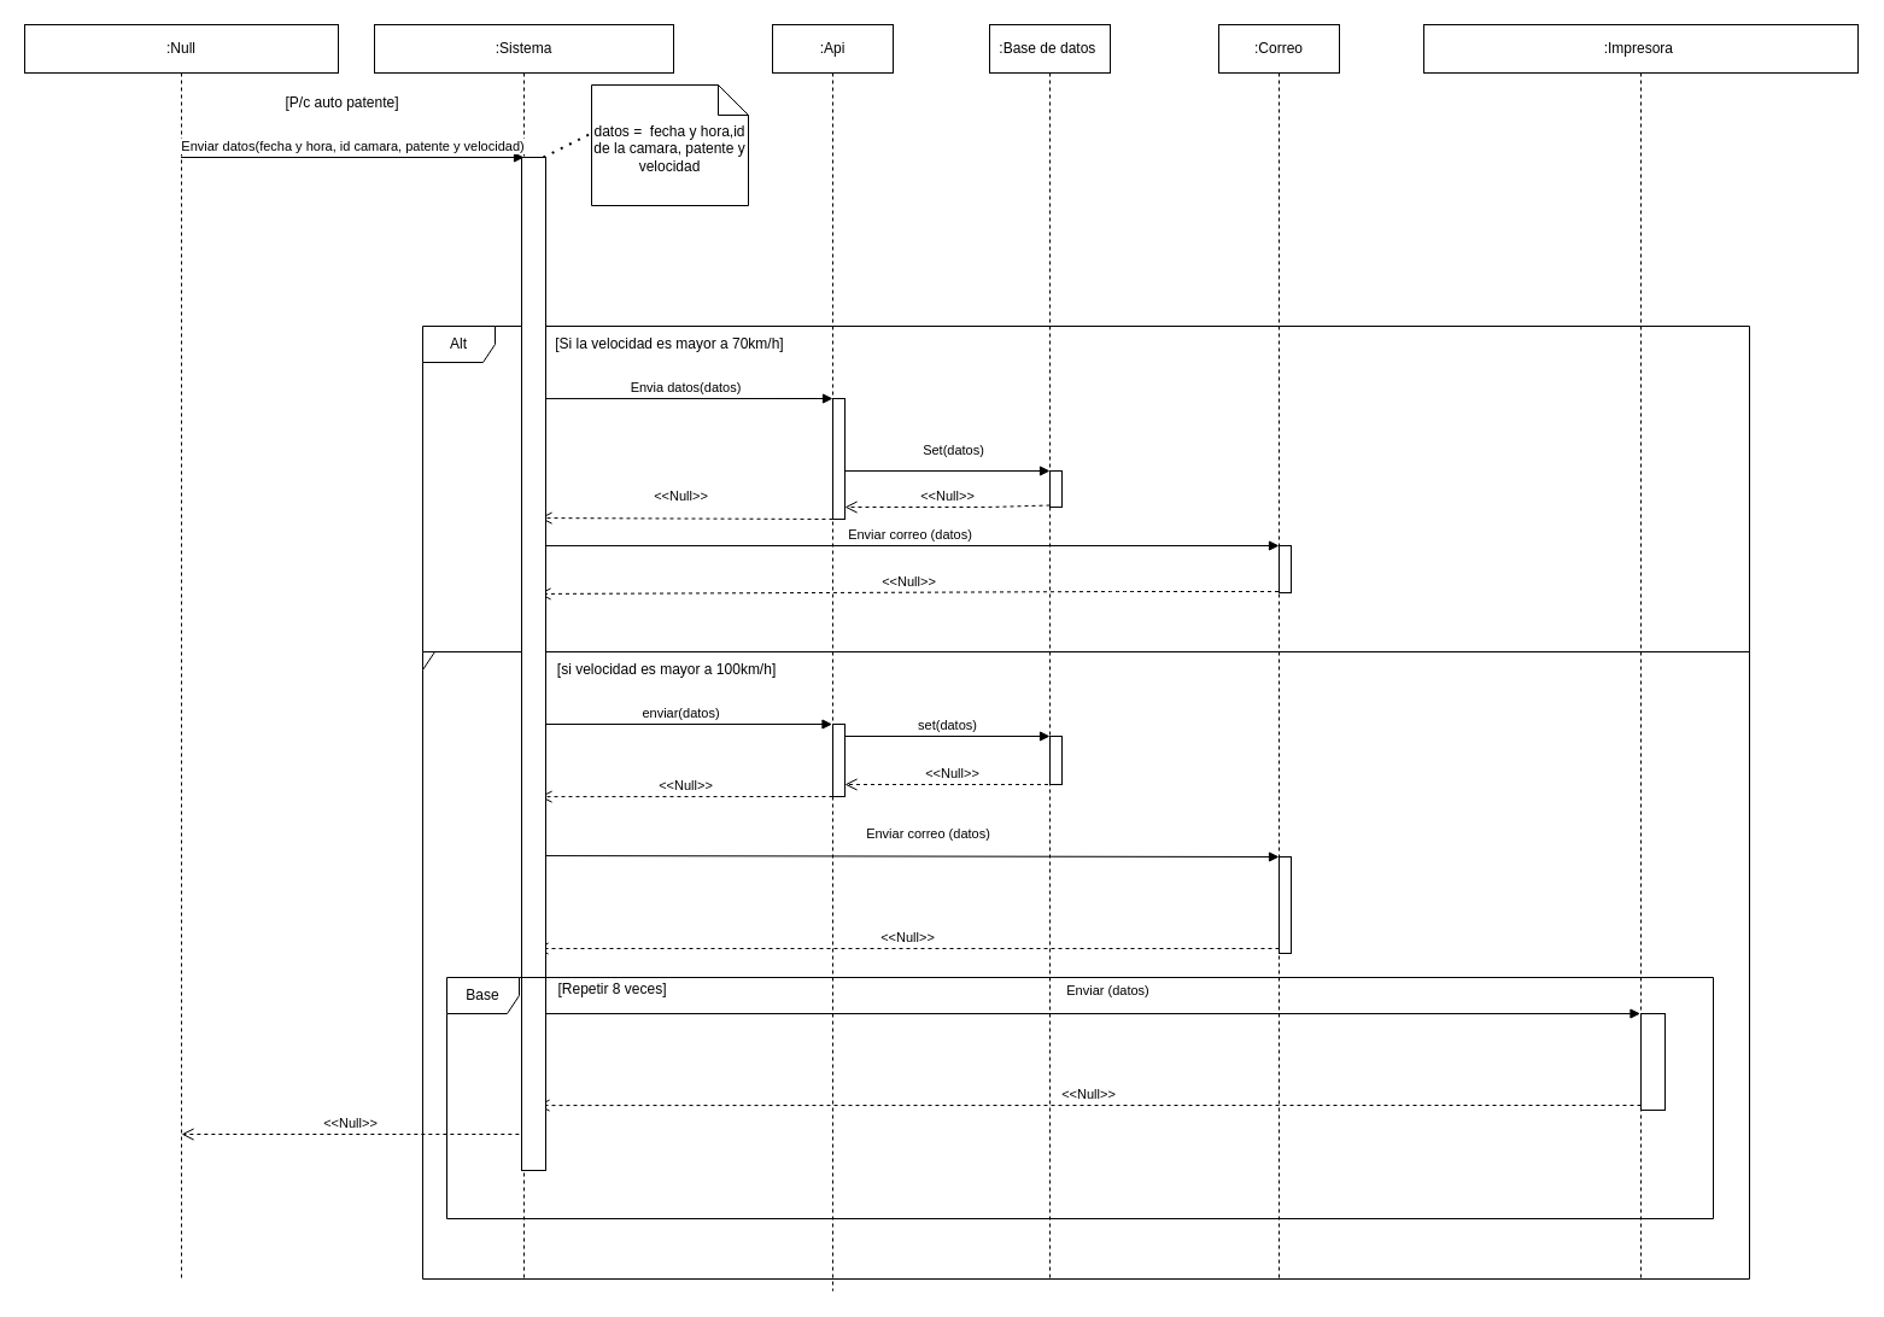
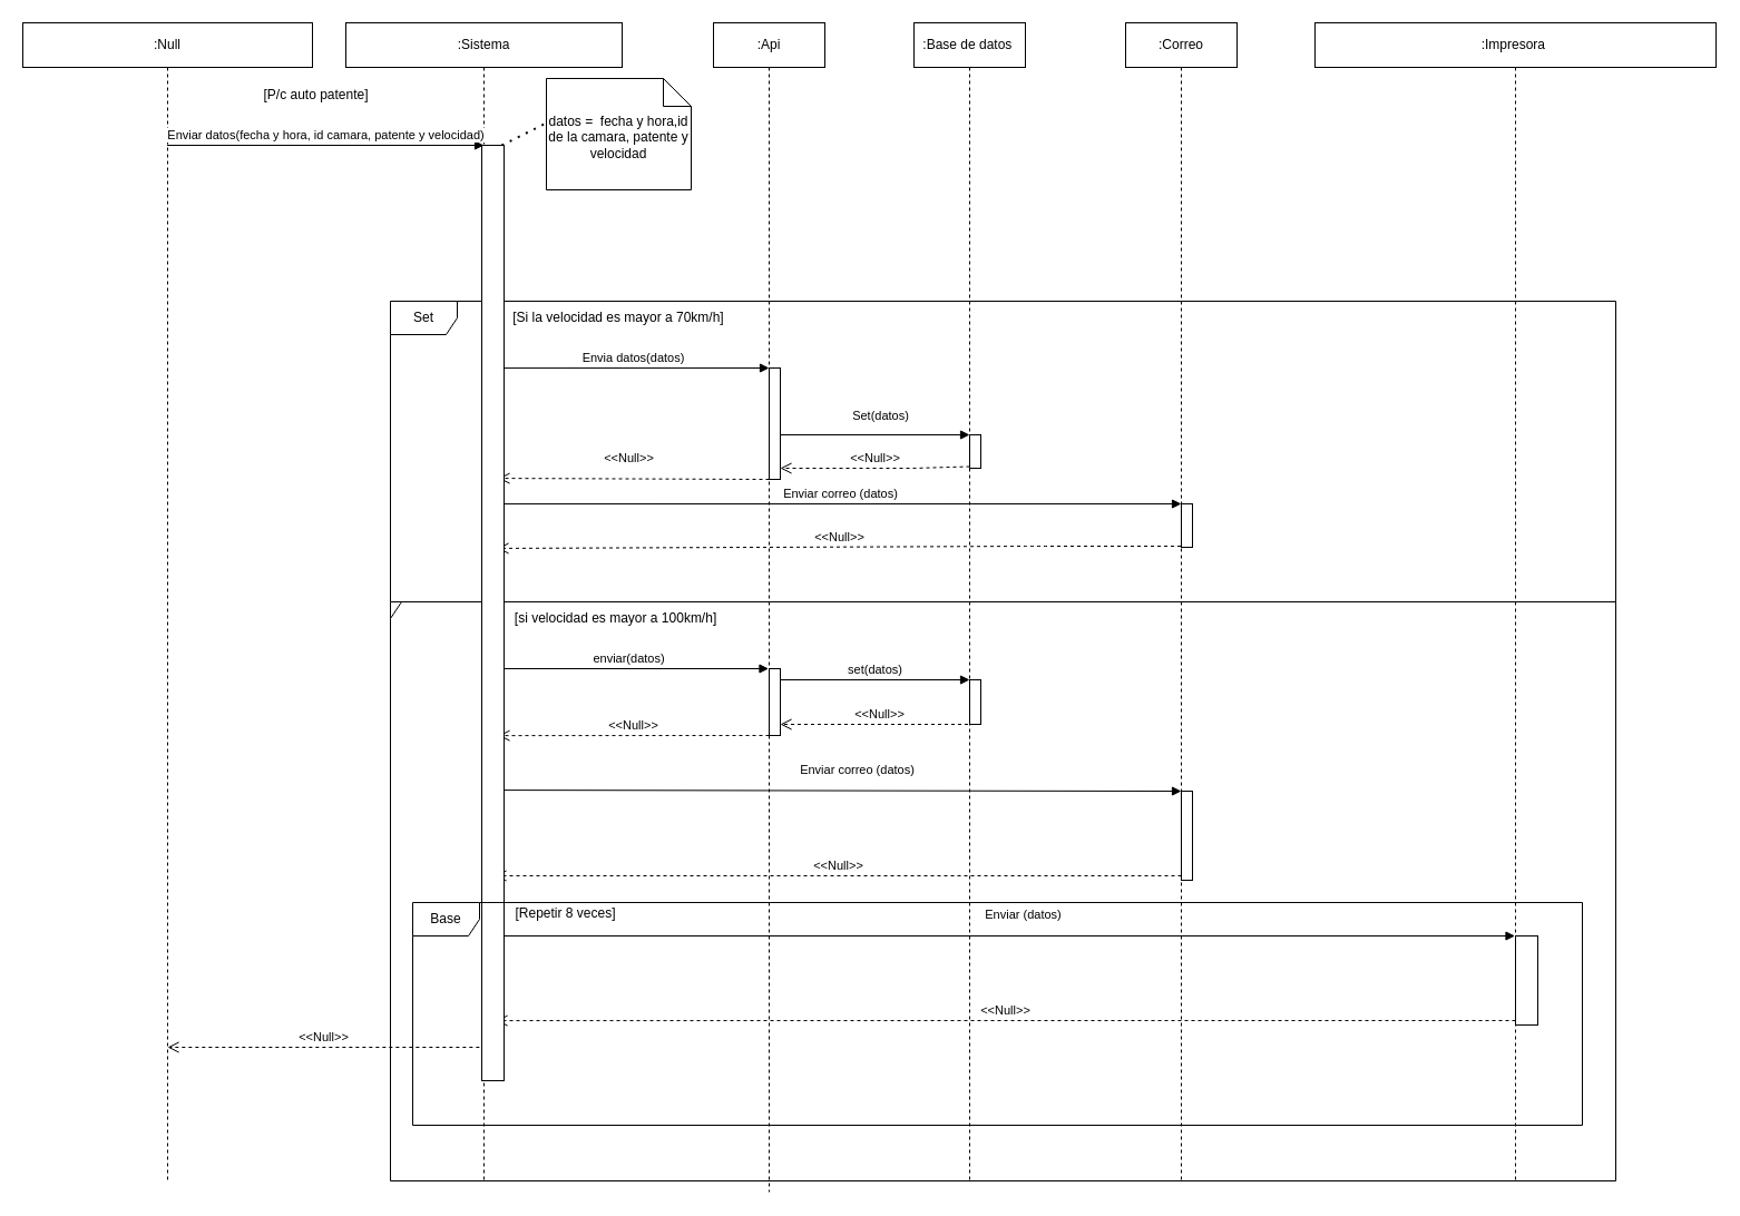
- <mxCell id="35" value="Alt" style="shape=umlFrame;whiteSpace=wrap;html=1;fillColor=#FFFFFF;gradientColor=#FFFFFF;" parent="1" vertex="1"><mxGeometry x="350" y="270" width="1100" height="270" as="geometry" /></mxCell>
+ <mxCell id="35" value="Set" style="shape=umlFrame;whiteSpace=wrap;html=1;fillColor=#FFFFFF;gradientColor=#FFFFFF;" parent="1" vertex="1"><mxGeometry x="350" y="270" width="1100" height="270" as="geometry" /></mxCell>
